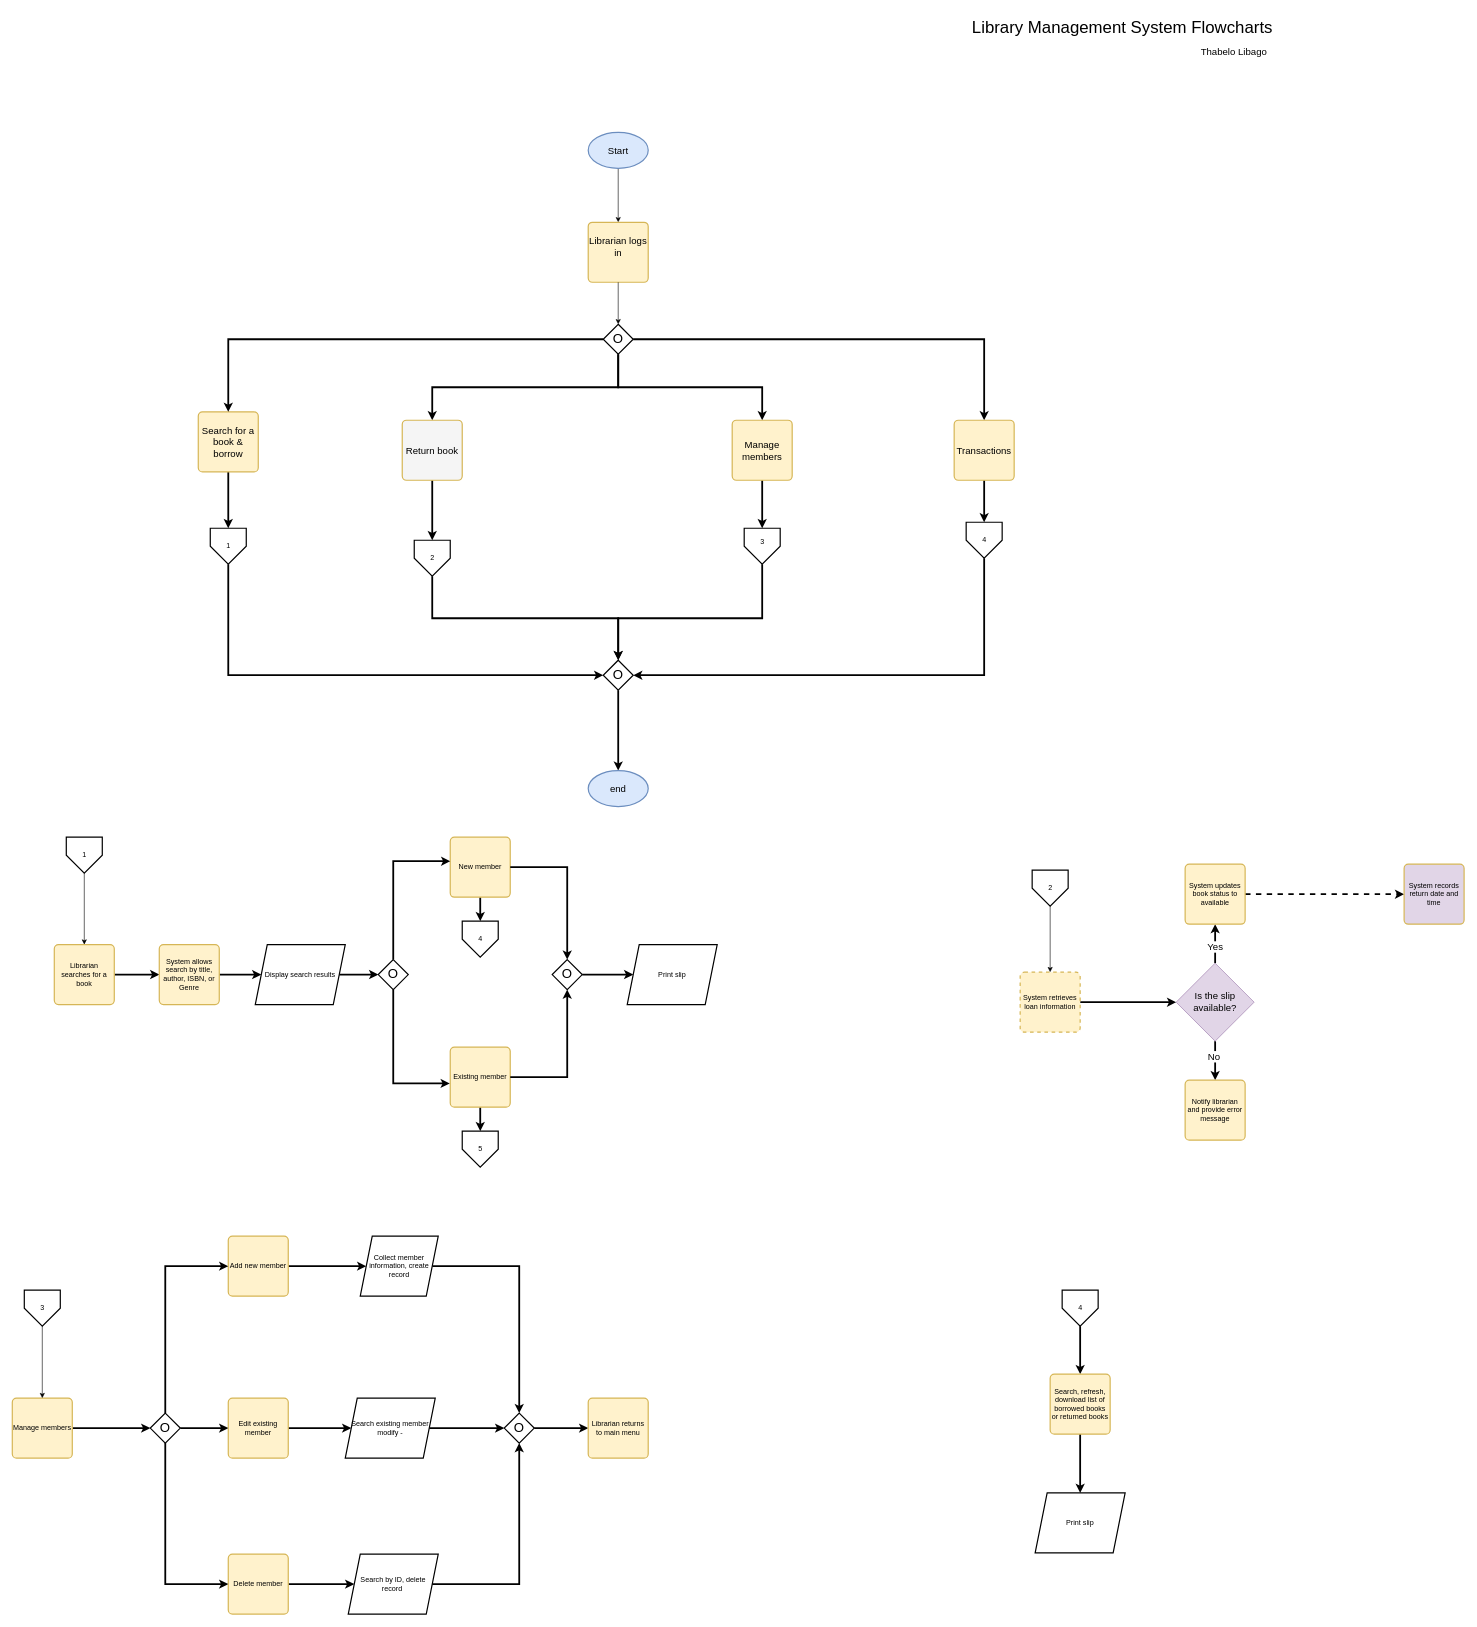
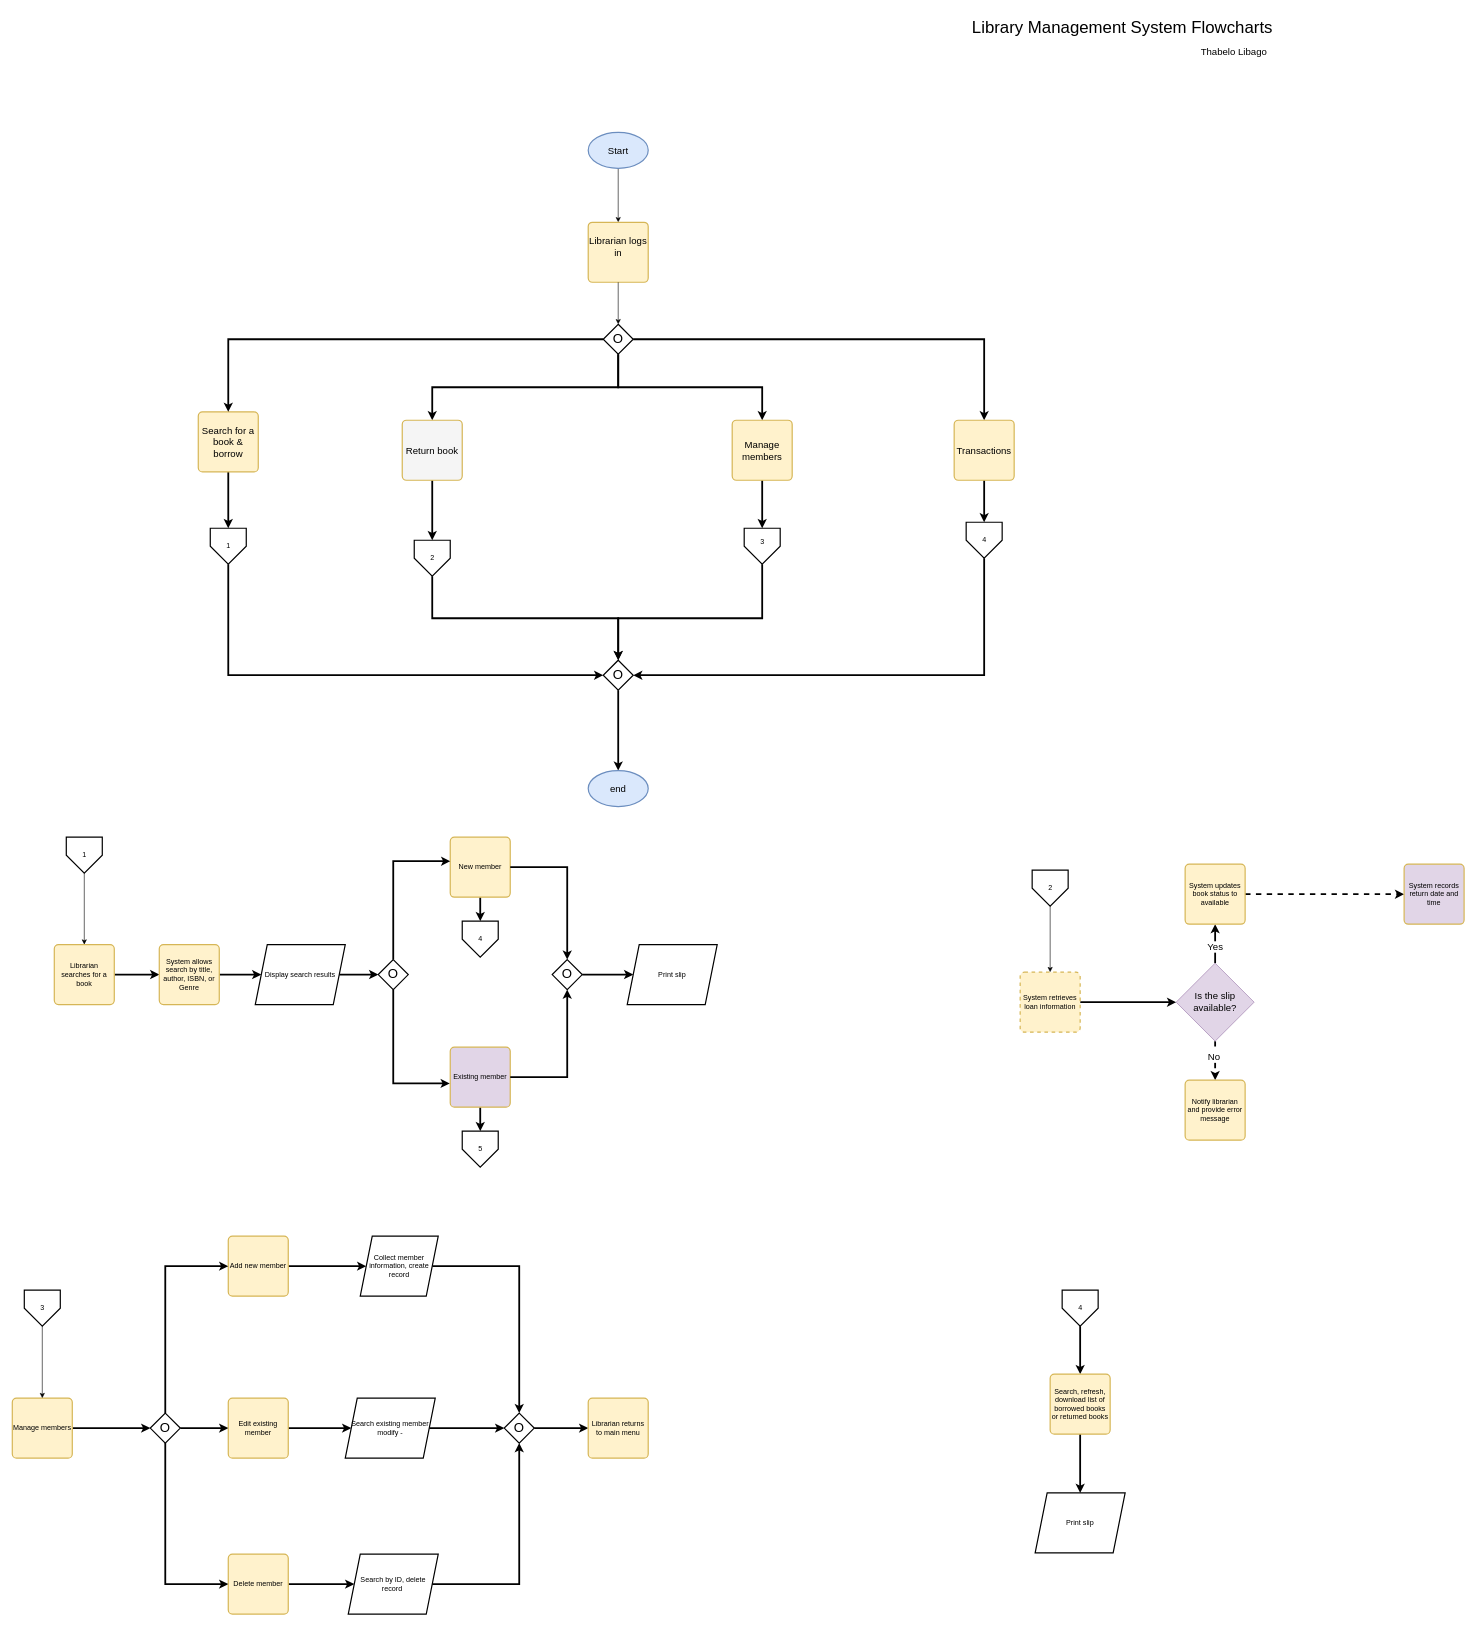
- <mxCell id="10" value="" style="edgeStyle=orthogonalEdgeStyle;rounded=0;orthogonalLoop=1;jettySize=auto;html=1;strokeWidth=3;" parent="1" source="12" target="16" edge="1"><mxGeometry relative="1" as="geometry" /></mxCell>
+ <mxCell id="10" value="" style="edgeStyle=orthogonalEdgeStyle;rounded=0;orthogonalLoop=1;jettySize=auto;html=1;strokeWidth=3;dashed=1;" parent="1" source="12" target="16" edge="1"><mxGeometry relative="1" as="geometry" /></mxCell>
- <mxCell id="74" value="Existing member" style="rounded=1;whiteSpace=wrap;html=1;absoluteArcSize=1;arcSize=14;strokeWidth=2;fillColor=#fff2cc;strokeColor=#d6b656;" parent="1" vertex="1"><mxGeometry x="750" y="1745" width="100" height="100" as="geometry" /></mxCell>
+ <mxCell id="74" value="Existing member" style="rounded=1;whiteSpace=wrap;html=1;absoluteArcSize=1;arcSize=14;strokeWidth=2;fillColor=#e1d5e7;strokeColor=#d6b656;" parent="1" vertex="1"><mxGeometry x="750" y="1745" width="100" height="100" as="geometry" /></mxCell>
